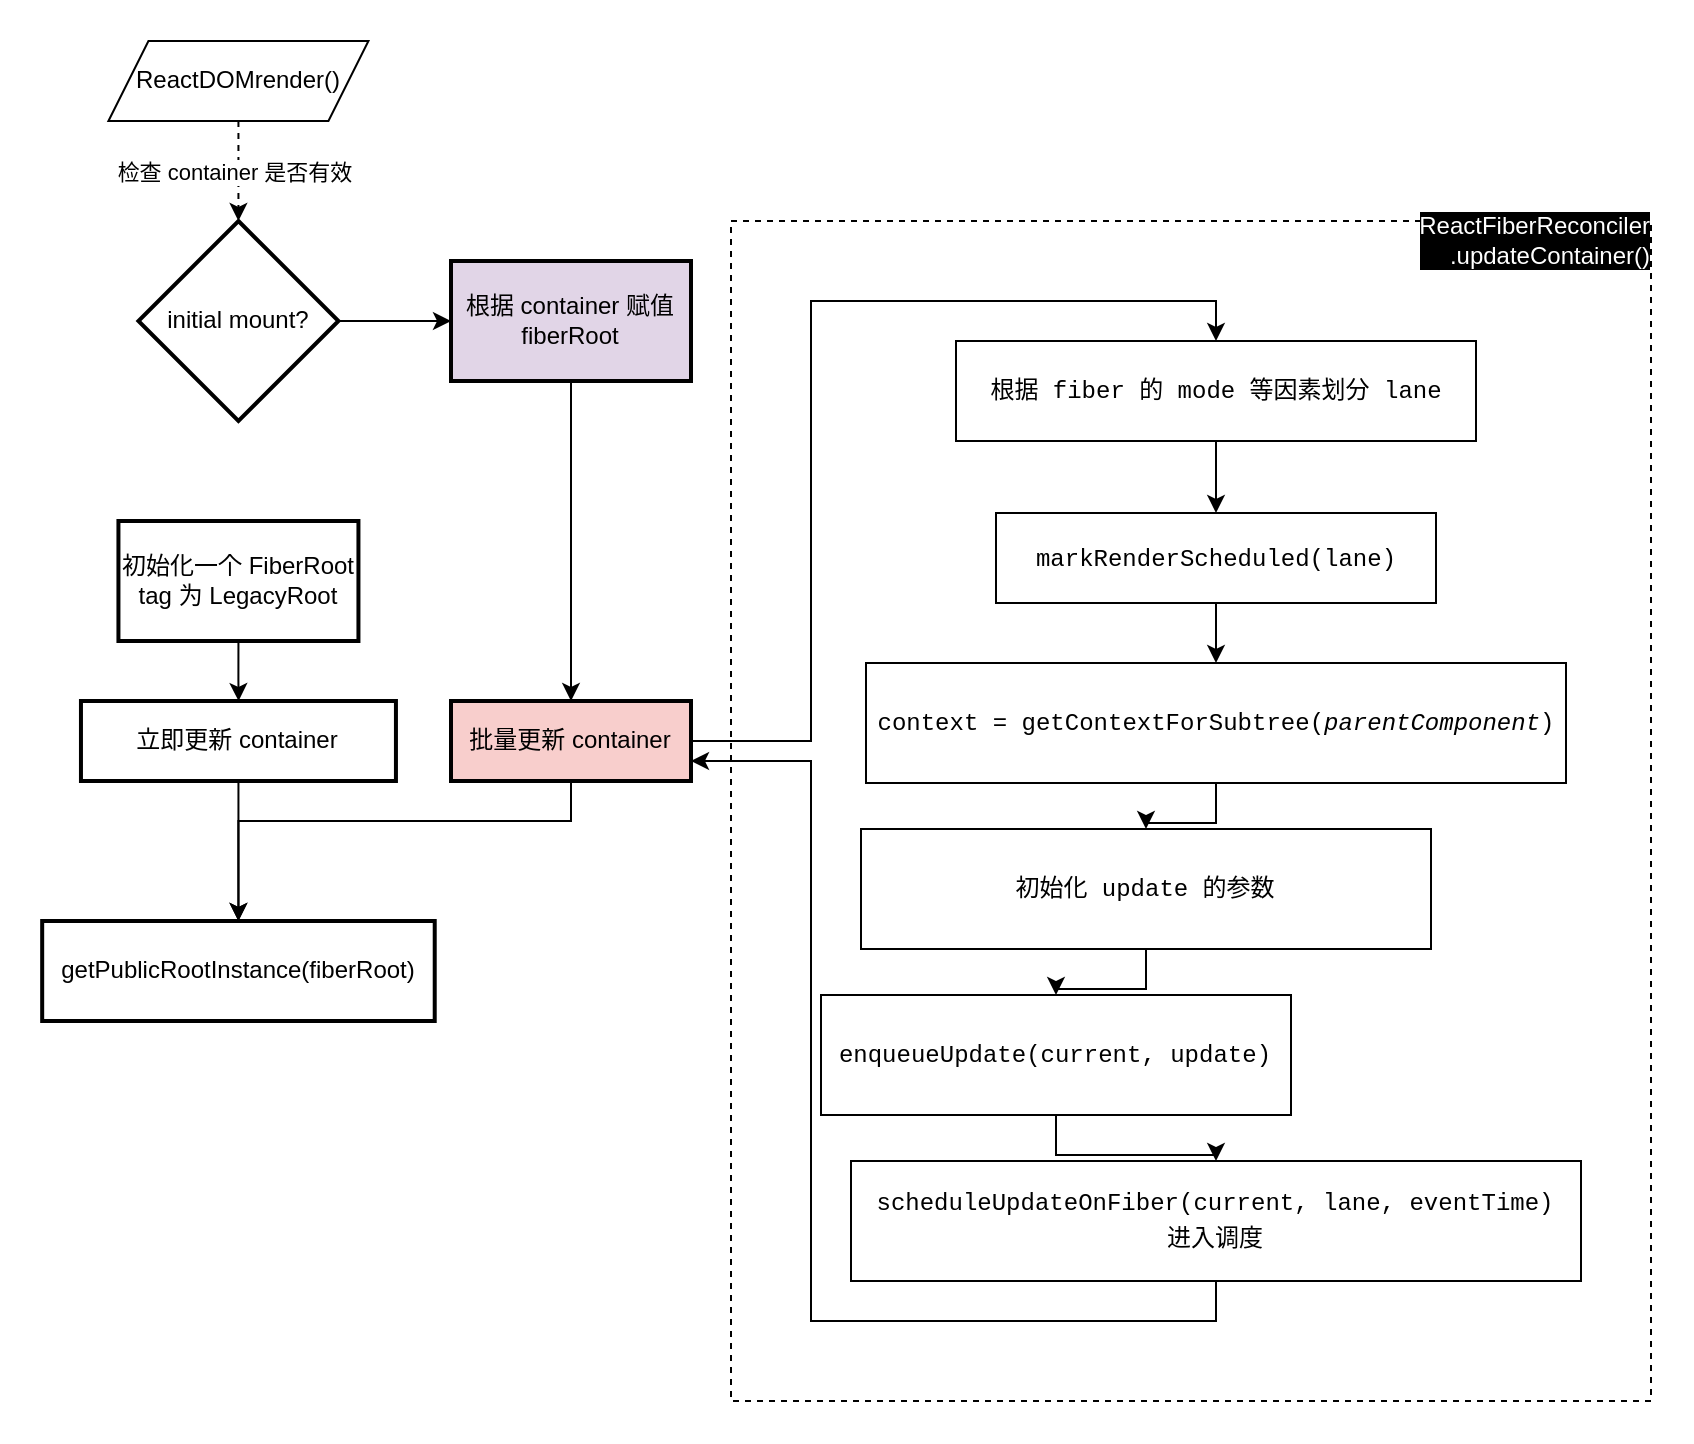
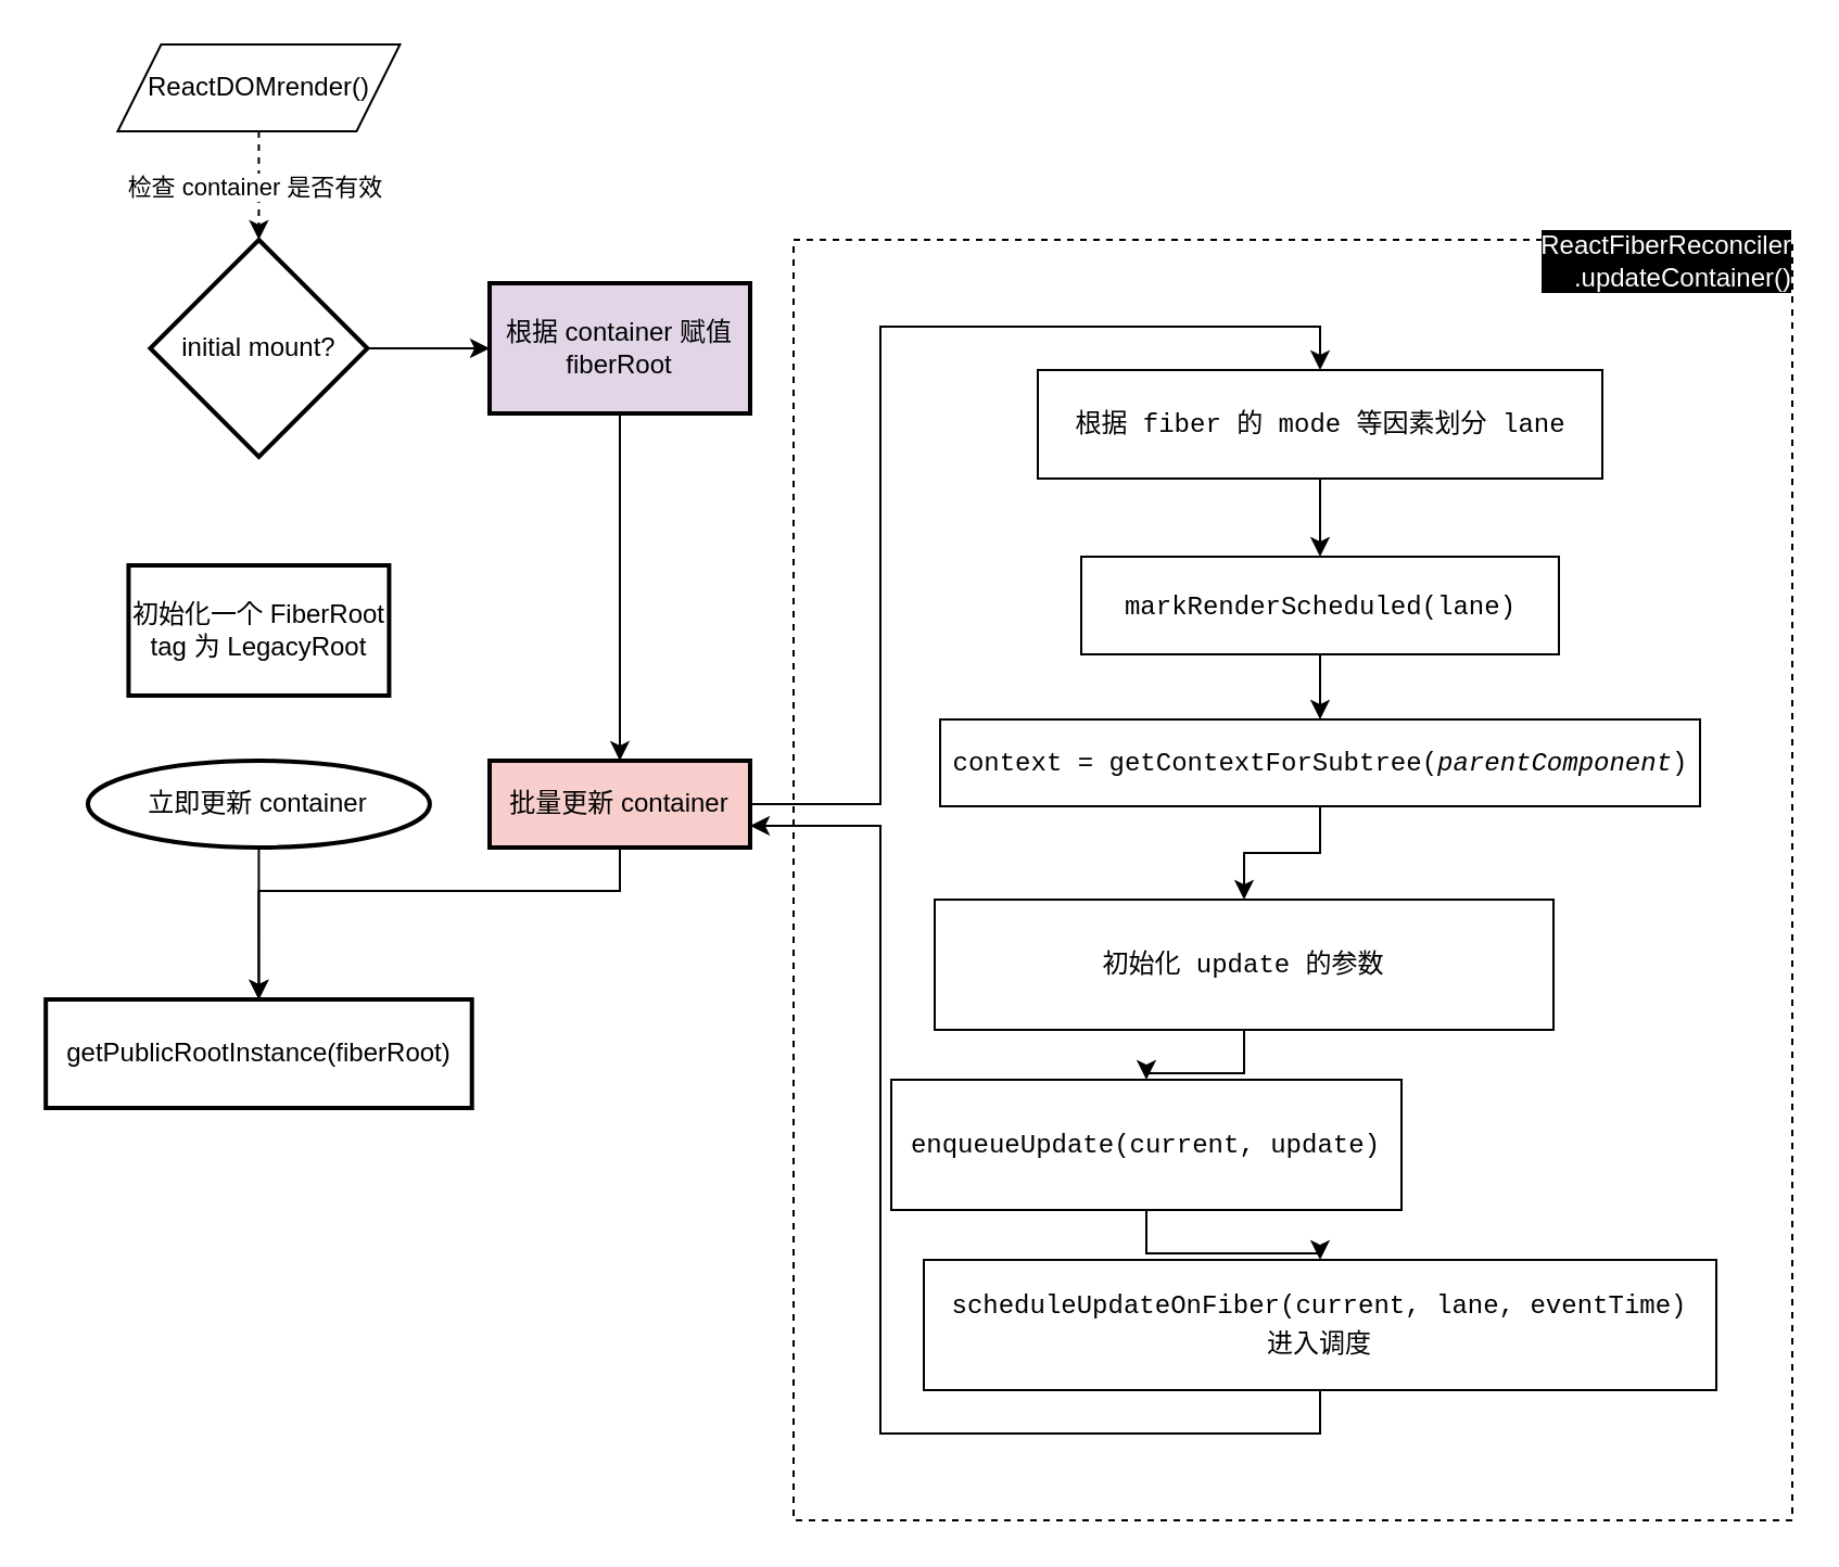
- <mxCell id="10" value="" style="edgeStyle=orthogonalEdgeStyle;rounded=0;orthogonalLoop=1;jettySize=auto;html=1;fontColor=#000000;exitX=0.5;exitY=1;exitDx=0;exitDy=0;" parent="1" source="9" target="17" edge="1"><mxGeometry relative="1" as="geometry"><mxPoint x="125" y="410" as="sourcePoint" /></mxGeometry></mxCell>
- <mxCell id="23" value="&lt;div style=&quot;font-family: menlo, monaco, &amp;quot;courier new&amp;quot;, monospace; line-height: 18px;&quot;&gt;&lt;span style=&quot;&quot;&gt;context&lt;/span&gt; &lt;span style=&quot;&quot;&gt;=&lt;/span&gt; &lt;span style=&quot;&quot;&gt;getContextForSubtree&lt;/span&gt;(&lt;span style=&quot;font-style: italic;&quot;&gt;parentComponent&lt;/span&gt;)&lt;/div&gt;" style="whiteSpace=wrap;html=1;rounded=0;labelBackgroundColor=none;" parent="1" vertex="1"><mxGeometry x="432.5" y="331" width="350" height="60" as="geometry" /></mxCell>
+ <mxCell id="23" value="&lt;div style=&quot;font-family: menlo, monaco, &amp;quot;courier new&amp;quot;, monospace; line-height: 18px;&quot;&gt;&lt;span style=&quot;&quot;&gt;context&lt;/span&gt; &lt;span style=&quot;&quot;&gt;=&lt;/span&gt; &lt;span style=&quot;&quot;&gt;getContextForSubtree&lt;/span&gt;(&lt;span style=&quot;font-style: italic;&quot;&gt;parentComponent&lt;/span&gt;)&lt;/div&gt;" style="whiteSpace=wrap;html=1;rounded=0;labelBackgroundColor=none;" parent="1" vertex="1"><mxGeometry x="432.5" y="331" width="350" height="40" as="geometry" /></mxCell>
- <mxCell id="17" value="立即更新 container" style="whiteSpace=wrap;html=1;strokeWidth=2;" parent="1" vertex="1"><mxGeometry x="39.98" y="350" width="157.49" height="40" as="geometry" /></mxCell>
+ <mxCell id="17" value="立即更新 container" style="ellipse;whiteSpace=wrap;html=1;strokeWidth=2;" parent="1" vertex="1"><mxGeometry x="39.98" y="350" width="157.49" height="40" as="geometry" /></mxCell>
